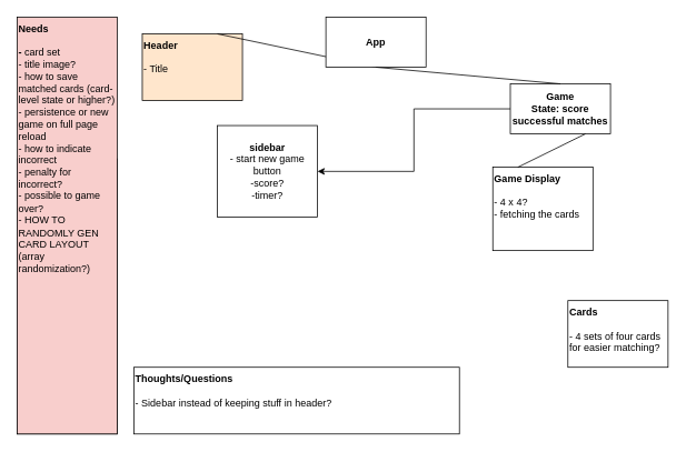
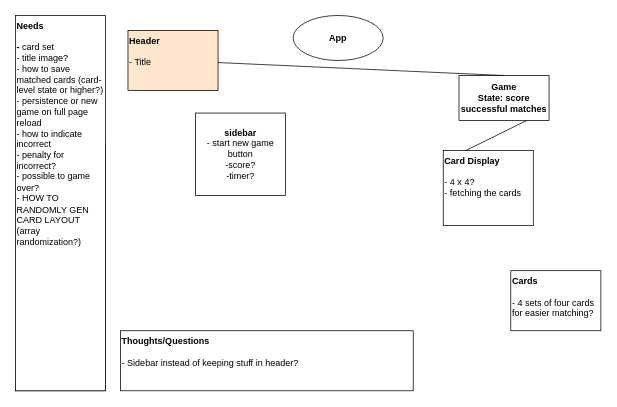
- <mxCell id="12" value="App" style="rounded=0;whiteSpace=wrap;html=1;fontStyle=1" parent="1" vertex="1"><mxGeometry x="390" y="20" width="120" height="60" as="geometry" /></mxCell>
+ <mxCell id="12" value="App" style="ellipse;whiteSpace=wrap;html=1;fontStyle=1;" parent="1" vertex="1"><mxGeometry x="390" y="20" width="120" height="60" as="geometry" /></mxCell>
- <mxCell id="8" value="" style="endArrow=none;html=1;rounded=0;entryX=0.5;entryY=1;entryDx=0;entryDy=0;exitX=0.75;exitY=0;exitDx=0;exitDy=0;" parent="1" source="4" target="12" edge="1"><mxGeometry width="50" height="50" relative="1" as="geometry"><mxPoint x="290" y="380" as="sourcePoint" /><mxPoint x="340" y="330" as="targetPoint" /></mxGeometry></mxCell>
- <mxCell id="13" value="" style="endArrow=none;html=1;rounded=0;entryX=0.5;entryY=1;entryDx=0;entryDy=0;exitX=0.5;exitY=0;exitDx=0;exitDy=0;" parent="1" source="3" target="12" edge="1"><mxGeometry width="50" height="50" relative="1" as="geometry"><mxPoint x="280" y="290" as="sourcePoint" /><mxPoint x="330" y="240" as="targetPoint" /></mxGeometry></mxCell>
+ <mxCell id="13" value="" style="endArrow=none;html=1;rounded=0;exitX=0.5;exitY=0;exitDx=0;exitDy=0;" parent="1" source="3" target="4" edge="1"><mxGeometry width="50" height="50" relative="1" as="geometry"><mxPoint x="280" y="290" as="sourcePoint" /><mxPoint x="330" y="240" as="targetPoint" /></mxGeometry></mxCell>
- <mxCell id="2" value="" style="edgeStyle=orthogonalEdgeStyle;rounded=0;orthogonalLoop=1;jettySize=auto;html=1;" edge="1" parent="1" source="3" target="14"><mxGeometry relative="1" as="geometry" /></mxCell>
- <mxCell id="5" value="Game Display&lt;br&gt;&lt;br&gt;&lt;span style=&quot;font-weight: normal;&quot;&gt;- 4 x 4?&lt;br&gt;- fetching the cards&lt;br&gt;&lt;/span&gt;" style="rounded=0;whiteSpace=wrap;html=1;verticalAlign=top;align=left;fontStyle=1" parent="1" vertex="1"><mxGeometry x="590" y="200" width="120" height="100" as="geometry" /></mxCell>
+ <mxCell id="5" value="Card Display&lt;br&gt;&lt;br&gt;&lt;span style=&quot;font-weight: normal;&quot;&gt;- 4 x 4?&lt;br&gt;- fetching the cards&lt;br&gt;&lt;/span&gt;" style="rounded=0;whiteSpace=wrap;html=1;verticalAlign=top;align=left;fontStyle=1" parent="1" vertex="1"><mxGeometry x="590" y="200" width="120" height="100" as="geometry" /></mxCell>
- <mxCell id="11" value="&lt;b&gt;Needs&lt;br&gt;&lt;br&gt;- &lt;/b&gt;card set&lt;br&gt;- title image?&lt;br&gt;- how to save&amp;nbsp; &amp;nbsp; &amp;nbsp; matched cards (card-level state or higher?)&lt;br&gt;- persistence or new game on full page reload&lt;br&gt;- how to indicate incorrect&lt;br&gt;- penalty for incorrect?&lt;br&gt;- possible to game over?&lt;br&gt;- HOW TO RANDOMLY GEN CARD LAYOUT (array randomization?)" style="rounded=0;whiteSpace=wrap;html=1;align=left;verticalAlign=top;fillColor=#f8cecc;" parent="1" vertex="1"><mxGeometry x="20" y="20" width="120" height="500" as="geometry" /></mxCell>
+ <mxCell id="11" value="&lt;b&gt;Needs&lt;br&gt;&lt;br&gt;- &lt;/b&gt;card set&lt;br&gt;- title image?&lt;br&gt;- how to save&amp;nbsp; &amp;nbsp; &amp;nbsp; matched cards (card-level state or higher?)&lt;br&gt;- persistence or new game on full page reload&lt;br&gt;- how to indicate incorrect&lt;br&gt;- penalty for incorrect?&lt;br&gt;- possible to game over?&lt;br&gt;- HOW TO RANDOMLY GEN CARD LAYOUT (array randomization?)" style="rounded=0;whiteSpace=wrap;html=1;align=left;verticalAlign=top;" parent="1" vertex="1"><mxGeometry x="20" y="20" width="120" height="500" as="geometry" /></mxCell>
